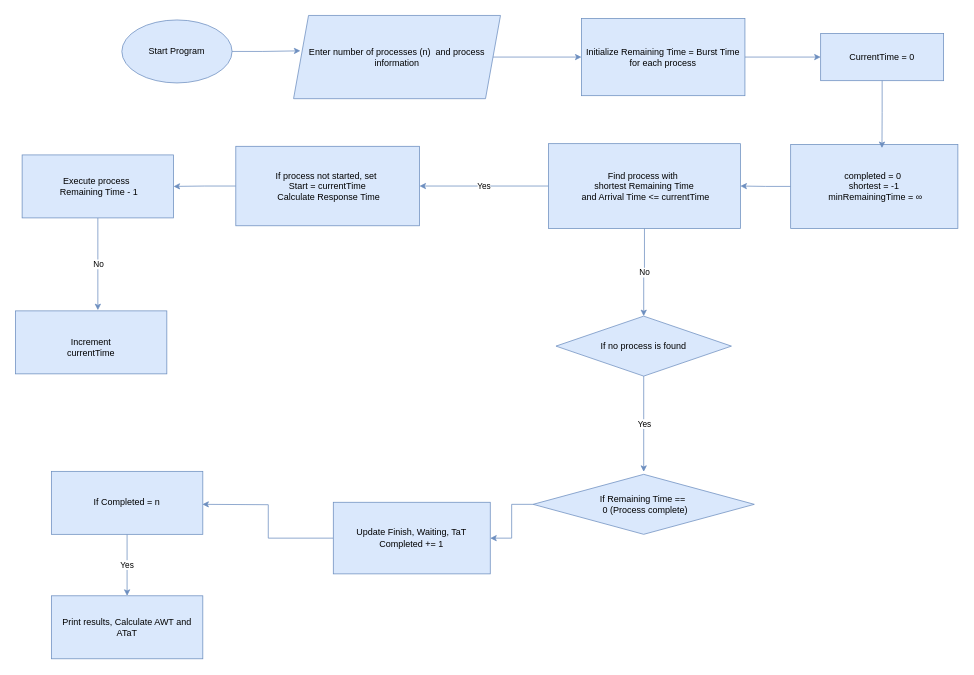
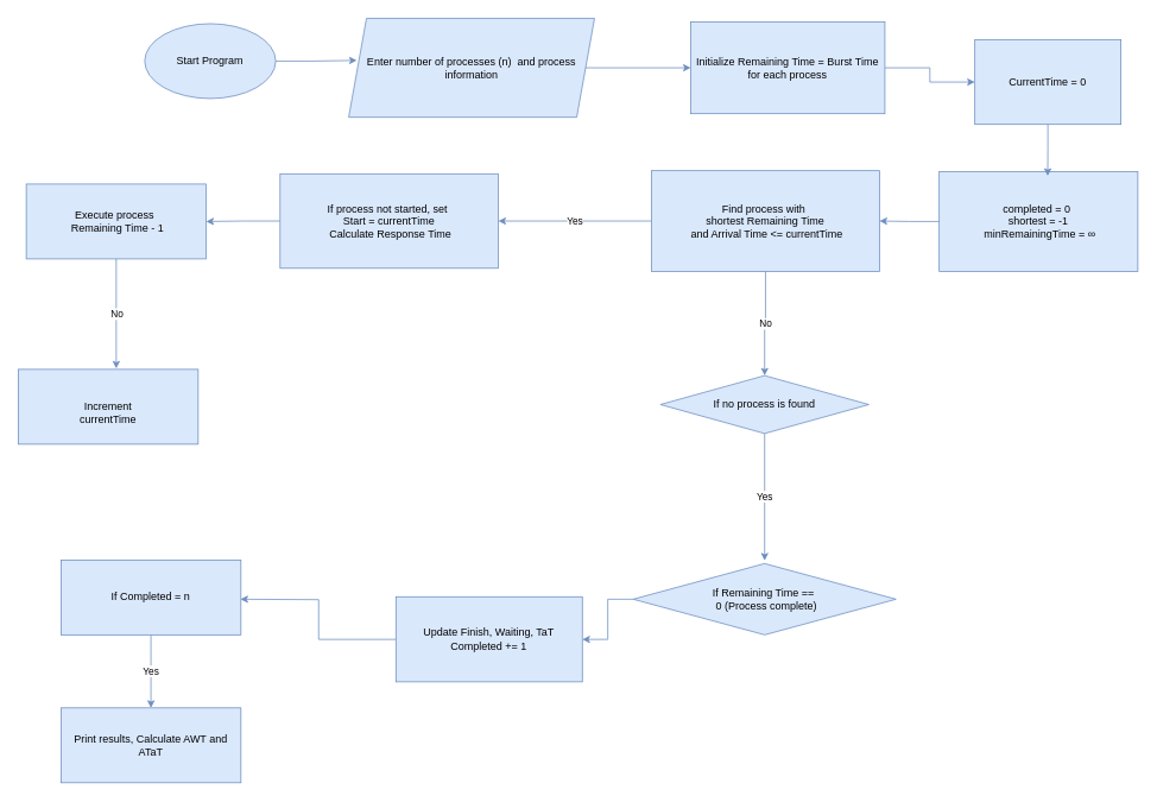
- <mxCell id="8" value="CurrentTime = 0" style="rounded=0;whiteSpace=wrap;html=1;fillColor=#dae8fc;strokeColor=#6c8ebf;" vertex="1" parent="1"><mxGeometry x="1094" y="44" width="164" height="63" as="geometry" /></mxCell>
+ <mxCell id="8" value="CurrentTime = 0" style="rounded=0;whiteSpace=wrap;html=1;fillColor=#dae8fc;strokeColor=#6c8ebf;" vertex="1" parent="1"><mxGeometry x="1094" y="44" width="164" height="95" as="geometry" /></mxCell>
- <mxCell id="21" value="If no process is found" style="rhombus;whiteSpace=wrap;html=1;fillColor=#dae8fc;strokeColor=#6c8ebf;" vertex="1" parent="1"><mxGeometry x="741" y="421" width="234" height="80" as="geometry" /></mxCell>
+ <mxCell id="21" value="If no process is found" style="rhombus;whiteSpace=wrap;html=1;fillColor=#dae8fc;strokeColor=#6c8ebf;" vertex="1" parent="1"><mxGeometry x="741" y="421" width="234" height="65" as="geometry" /></mxCell>
